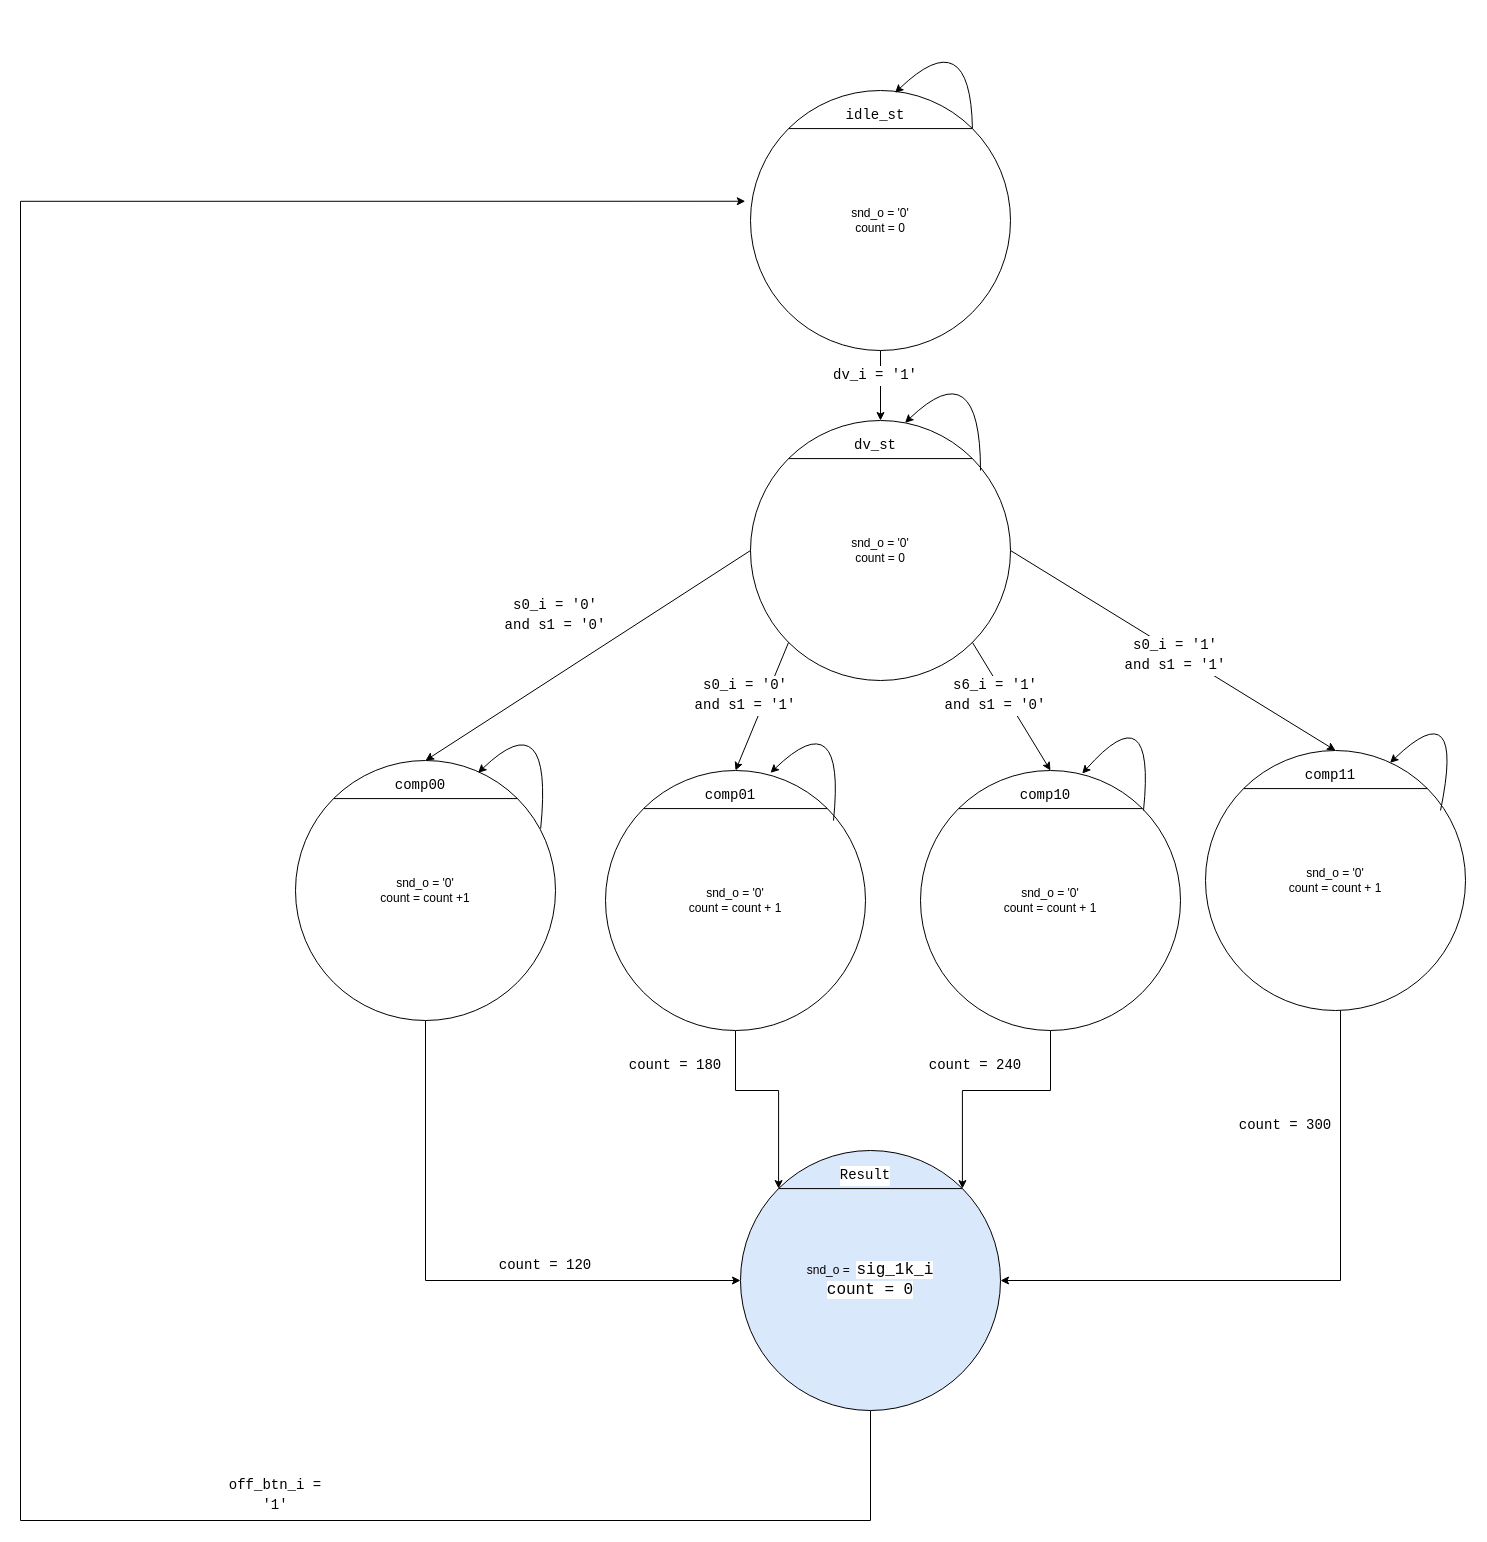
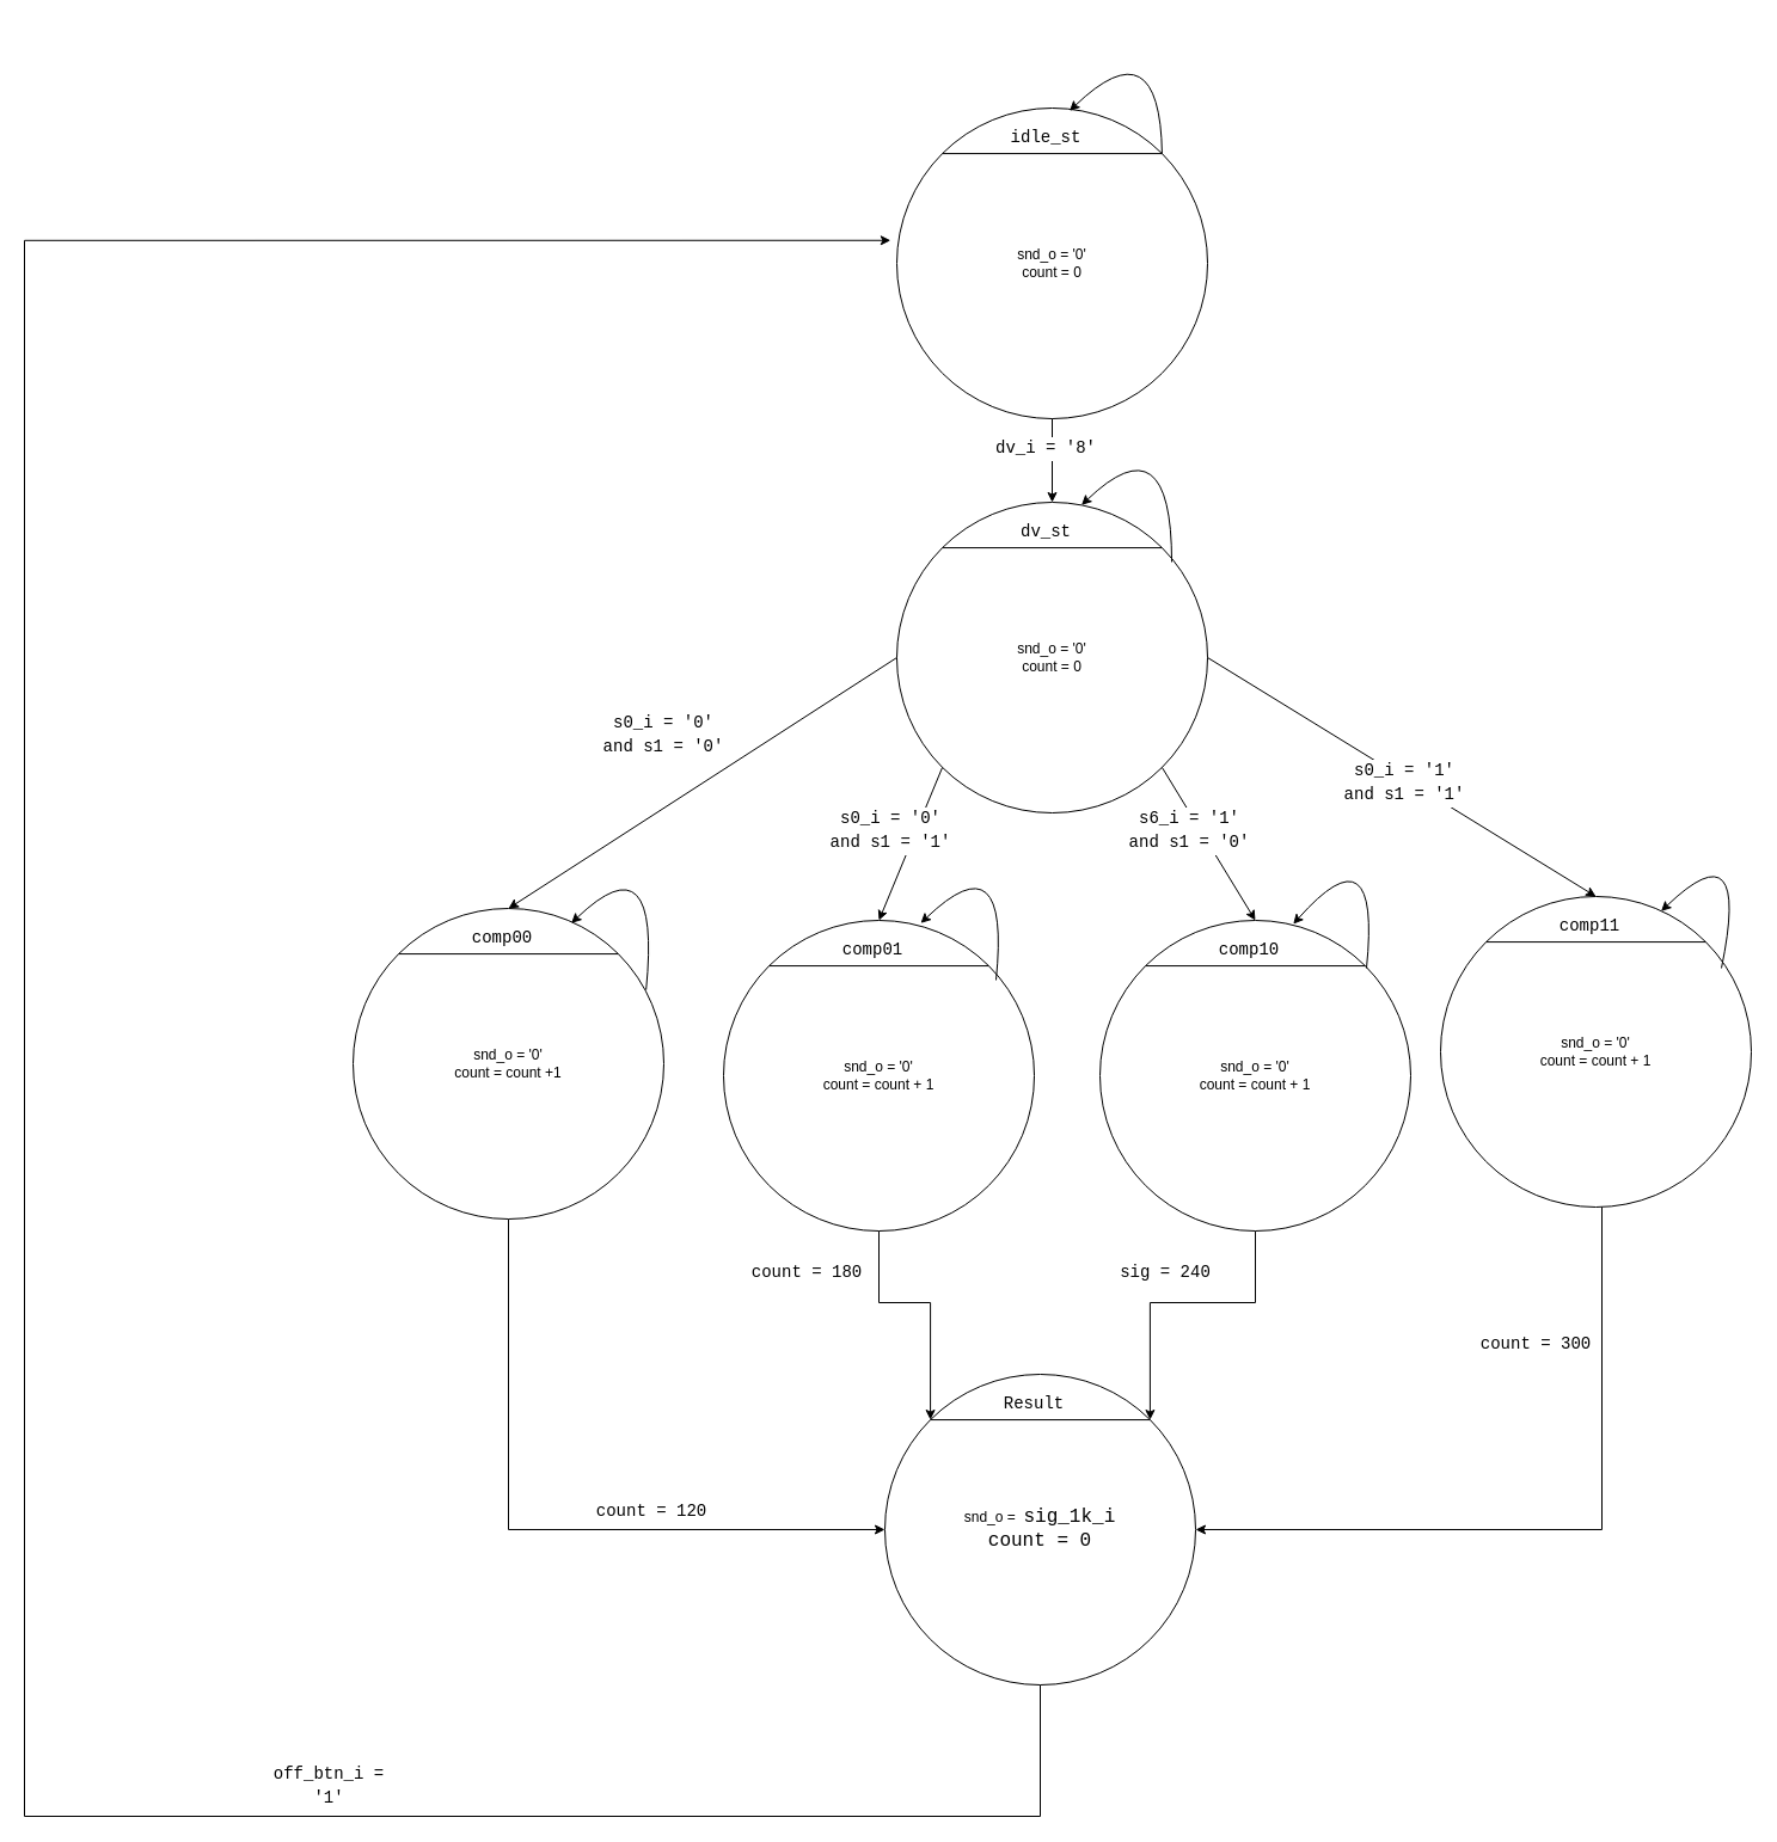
- <mxCell id="39" value="&lt;div style=&quot;line-height: 19px&quot;&gt;&lt;div style=&quot;line-height: 19px&quot;&gt;&lt;font face=&quot;consolas, courier new, monospace&quot;&gt;&lt;span style=&quot;font-size: 14px&quot;&gt;dv_i = '1'&lt;/span&gt;&lt;/font&gt;&lt;br&gt;&lt;/div&gt;&lt;/div&gt;" style="text;html=1;strokeColor=none;fillColor=none;align=center;verticalAlign=middle;whiteSpace=wrap;rounded=0;fontColor=#000000;labelBackgroundColor=#FFFFFF;" vertex="1" parent="1"><mxGeometry x="820" y="370" width="110" height="10" as="geometry" /></mxCell>
+ <mxCell id="39" value="&lt;div style=&quot;line-height: 19px&quot;&gt;&lt;div style=&quot;line-height: 19px&quot;&gt;&lt;font face=&quot;consolas, courier new, monospace&quot;&gt;&lt;span style=&quot;font-size: 14px&quot;&gt;dv_i = '8'&lt;/span&gt;&lt;/font&gt;&lt;br&gt;&lt;/div&gt;&lt;/div&gt;" style="text;html=1;strokeColor=none;fillColor=none;align=center;verticalAlign=middle;whiteSpace=wrap;rounded=0;fontColor=#000000;labelBackgroundColor=#FFFFFF;" vertex="1" parent="1"><mxGeometry x="820" y="370" width="110" height="10" as="geometry" /></mxCell>
- <mxCell id="46" value="&lt;div style=&quot;line-height: 19px&quot;&gt;&lt;div style=&quot;line-height: 19px&quot;&gt;&lt;font face=&quot;consolas, courier new, monospace&quot;&gt;&lt;span style=&quot;font-size: 14px&quot;&gt;count = 240&lt;/span&gt;&lt;/font&gt;&lt;br&gt;&lt;/div&gt;&lt;/div&gt;" style="text;html=1;strokeColor=none;fillColor=none;align=center;verticalAlign=middle;whiteSpace=wrap;rounded=0;fontColor=#000000;labelBackgroundColor=#FFFFFF;" vertex="1" parent="1"><mxGeometry x="920" y="1060" width="110" height="10" as="geometry" /></mxCell>
+ <mxCell id="46" value="&lt;div style=&quot;line-height: 19px&quot;&gt;&lt;div style=&quot;line-height: 19px&quot;&gt;&lt;font face=&quot;consolas, courier new, monospace&quot;&gt;&lt;span style=&quot;font-size: 14px&quot;&gt;sig = 240&lt;/span&gt;&lt;/font&gt;&lt;br&gt;&lt;/div&gt;&lt;/div&gt;" style="text;html=1;strokeColor=none;fillColor=none;align=center;verticalAlign=middle;whiteSpace=wrap;rounded=0;fontColor=#000000;labelBackgroundColor=#FFFFFF;" vertex="1" parent="1"><mxGeometry x="920" y="1060" width="110" height="10" as="geometry" /></mxCell>
- <mxCell id="30" value="snd_o =&amp;nbsp;&amp;nbsp;&lt;span style=&quot;font-family: &amp;#34;consolas&amp;#34; , &amp;#34;courier new&amp;#34; , monospace ; font-size: 16px ; background-color: rgb(255 , 255 , 255)&quot;&gt;sig_1k_i&lt;br&gt;count = 0&lt;br&gt;&lt;/span&gt;" style="ellipse;whiteSpace=wrap;html=1;fillColor=#dae8fc;" vertex="1" parent="1"><mxGeometry x="740" y="1150" width="260" height="260" as="geometry" /></mxCell>
+ <mxCell id="30" value="snd_o =&amp;nbsp;&amp;nbsp;&lt;span style=&quot;font-family: &amp;#34;consolas&amp;#34; , &amp;#34;courier new&amp;#34; , monospace ; font-size: 16px ; background-color: rgb(255 , 255 , 255)&quot;&gt;sig_1k_i&lt;br&gt;count = 0&lt;br&gt;&lt;/span&gt;" style="ellipse;whiteSpace=wrap;html=1;" vertex="1" parent="1"><mxGeometry x="740" y="1150" width="260" height="260" as="geometry" /></mxCell>
